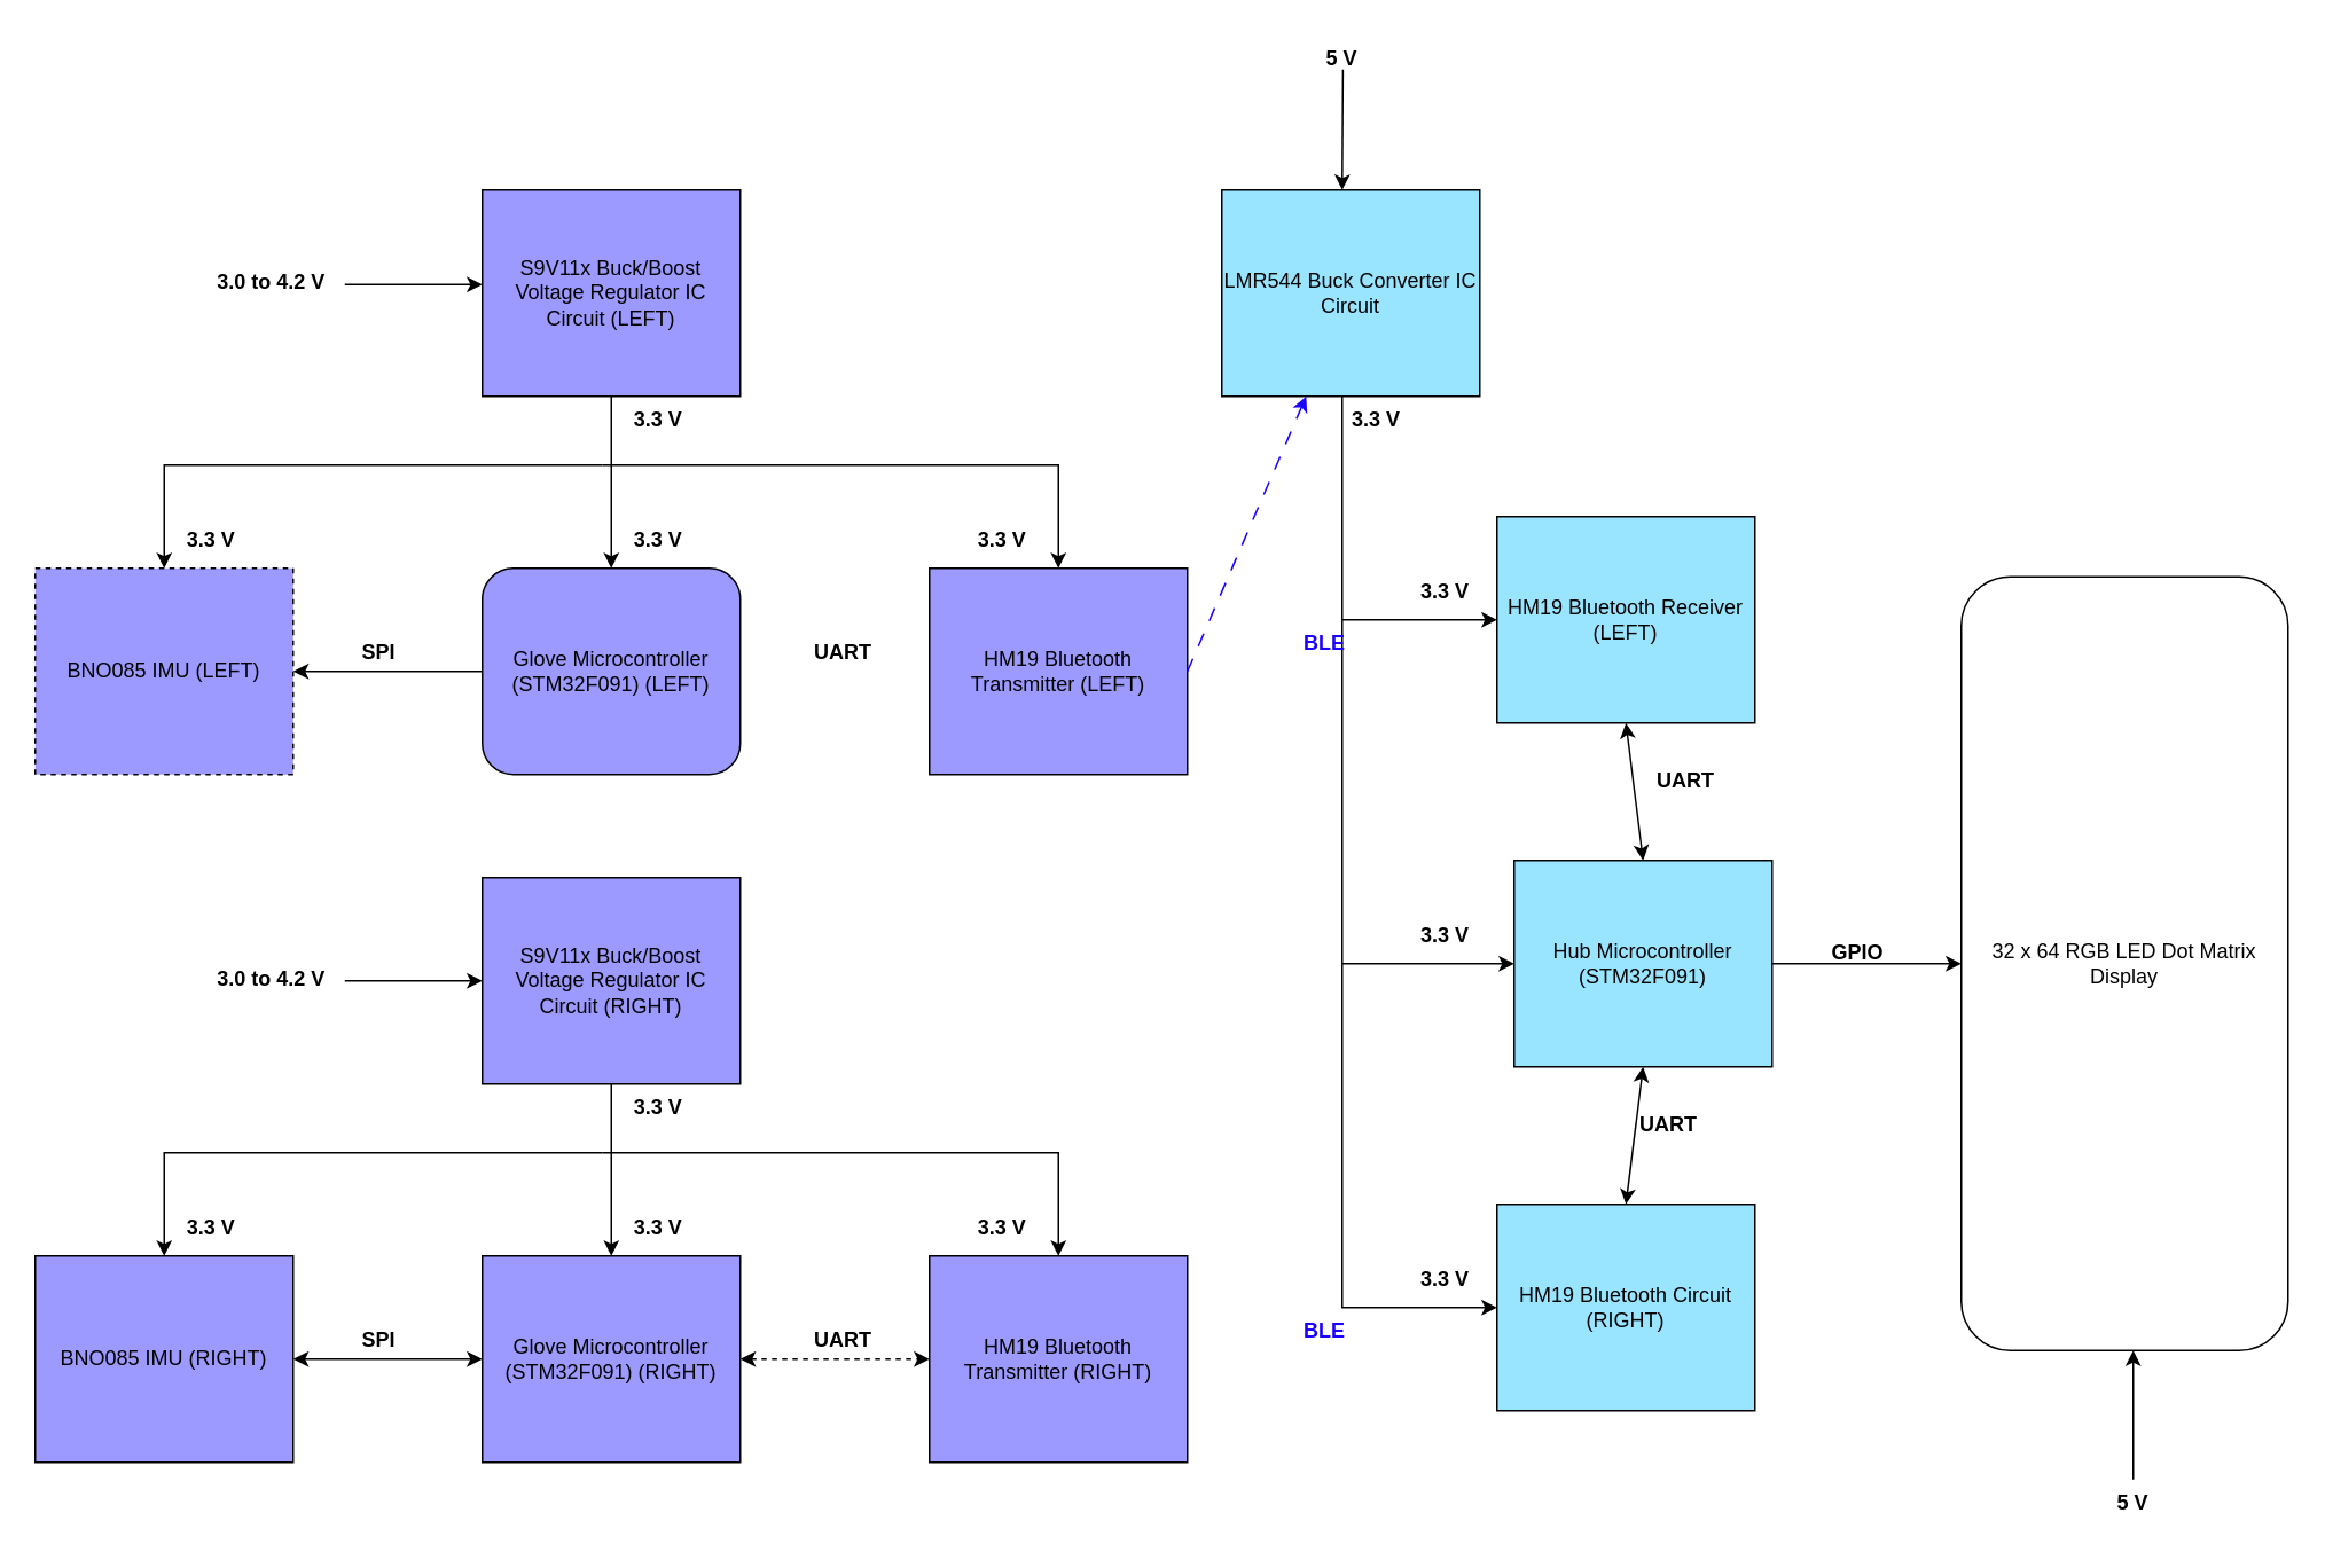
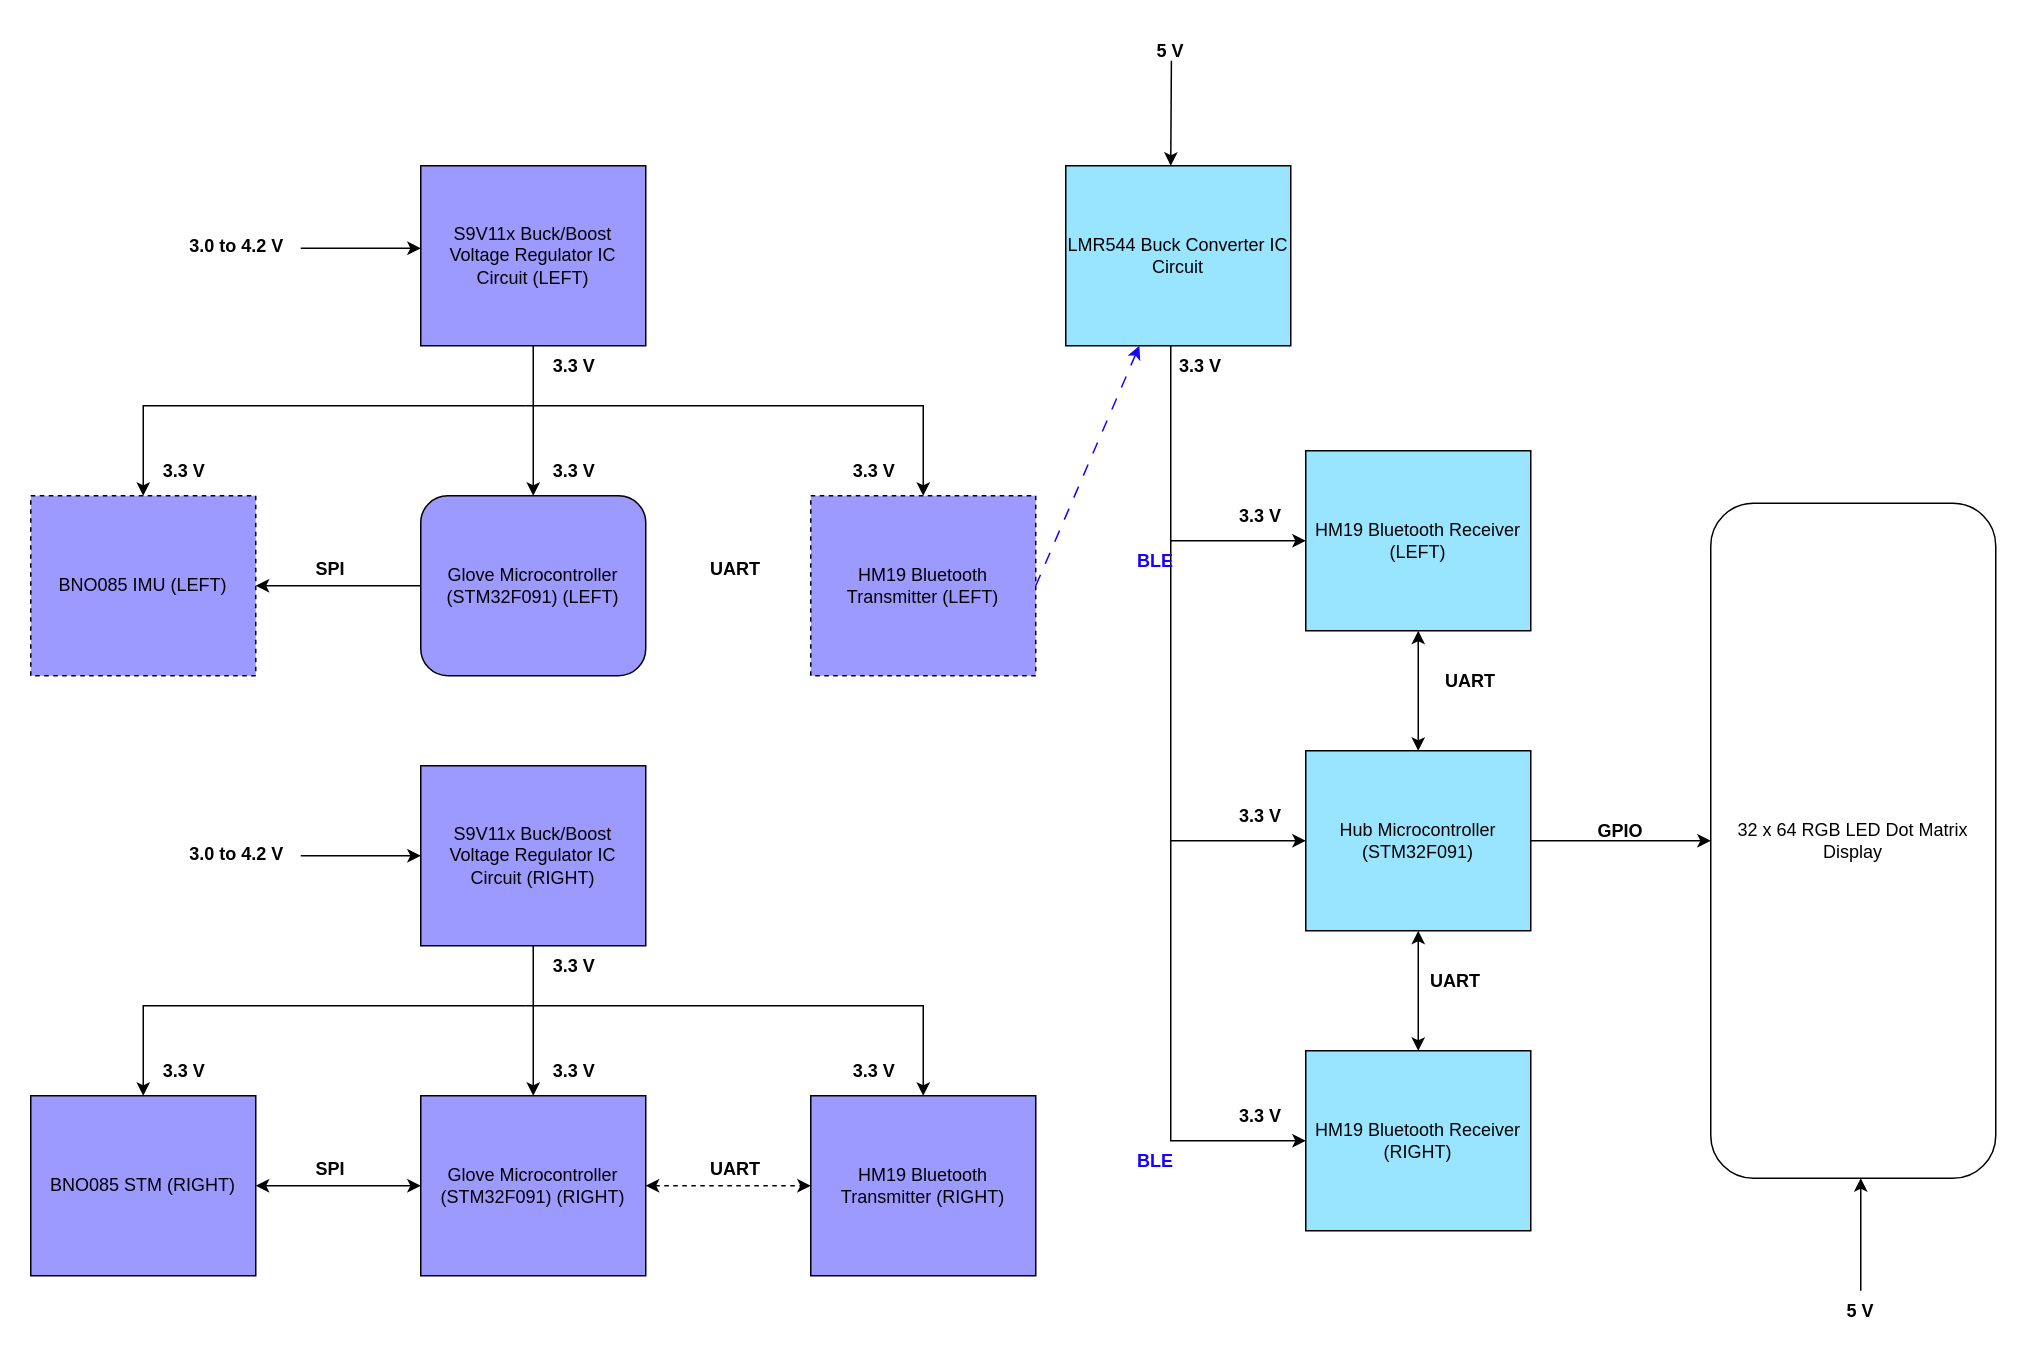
- <mxCell id="23" value="HM19 Bluetooth Transmitter (LEFT)" style="rounded=0;whiteSpace=wrap;html=1;fillColor=#9C99FF;" vertex="1" parent="2"><mxGeometry x="520" y="310" width="150" height="120" as="geometry" /></mxCell>
+ <mxCell id="23" value="HM19 Bluetooth Transmitter (LEFT)" style="rounded=0;whiteSpace=wrap;html=1;fillColor=#9C99FF;dashed=1;" vertex="1" parent="2"><mxGeometry x="520" y="310" width="150" height="120" as="geometry" /></mxCell>
- <mxCell id="3" value="Hub Microcontroller (STM32F091)" style="rounded=0;whiteSpace=wrap;html=1;fillColor=#99E4FF;" vertex="1" parent="2"><mxGeometry x="860" y="480" width="150" height="120" as="geometry" /></mxCell>
+ <mxCell id="3" value="Hub Microcontroller (STM32F091)" style="rounded=0;whiteSpace=wrap;html=1;fillColor=#99E4FF;" vertex="1" parent="2"><mxGeometry x="850" y="480" width="150" height="120" as="geometry" /></mxCell>
- <mxCell id="8" value="HM19 Bluetooth Circuit (RIGHT)" style="rounded=0;whiteSpace=wrap;html=1;fillColor=#99E4FF;" vertex="1" parent="2"><mxGeometry x="850" y="680" width="150" height="120" as="geometry" /></mxCell>
+ <mxCell id="8" value="HM19 Bluetooth Receiver (RIGHT)" style="rounded=0;whiteSpace=wrap;html=1;fillColor=#99E4FF;" vertex="1" parent="2"><mxGeometry x="850" y="680" width="150" height="120" as="geometry" /></mxCell>
- <mxCell id="45" value="BNO085 IMU (RIGHT)" style="rounded=0;whiteSpace=wrap;html=1;fillColor=#9C99FF;" vertex="1" parent="2"><mxGeometry y="710" width="150" height="120" as="geometry" /></mxCell>
+ <mxCell id="45" value="BNO085 STM (RIGHT)" style="rounded=0;whiteSpace=wrap;html=1;fillColor=#9C99FF;" vertex="1" parent="2"><mxGeometry y="710" width="150" height="120" as="geometry" /></mxCell>
